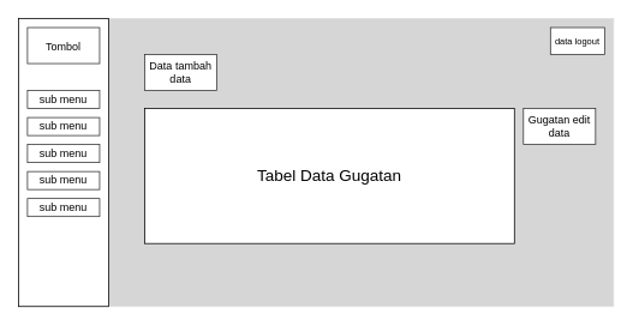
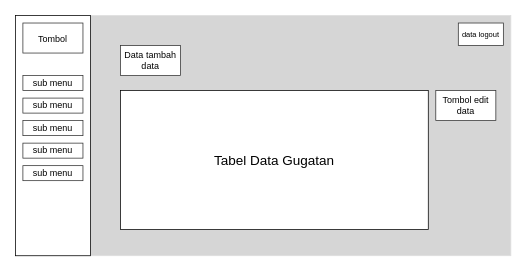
- <mxCell id="12" value="Gugatan edit data" style="rounded=0;whiteSpace=wrap;html=1;shadow=0;fontSize=12;strokeColor=#303030;fillColor=#FFFFFF;" parent="1" vertex="1"><mxGeometry x="580" y="120" width="80" height="40" as="geometry" /></mxCell>
+ <mxCell id="12" value="Tombol edit data" style="rounded=0;whiteSpace=wrap;html=1;shadow=0;fontSize=12;strokeColor=#303030;fillColor=#FFFFFF;" parent="1" vertex="1"><mxGeometry x="580" y="120" width="80" height="40" as="geometry" /></mxCell>
- <mxCell id="4" value="&lt;font style=&quot;font-size: 18px;&quot;&gt;Tabel Data Gugatan&lt;/font&gt;" style="rounded=0;whiteSpace=wrap;html=1;" parent="1" vertex="1"><mxGeometry x="160" y="120" width="410" height="150" as="geometry" /></mxCell>
+ <mxCell id="4" value="&lt;font style=&quot;font-size: 18px;&quot;&gt;Tabel Data Gugatan&lt;/font&gt;" style="rounded=0;whiteSpace=wrap;html=1;" parent="1" vertex="1"><mxGeometry x="160" y="120" width="410" height="185" as="geometry" /></mxCell>
